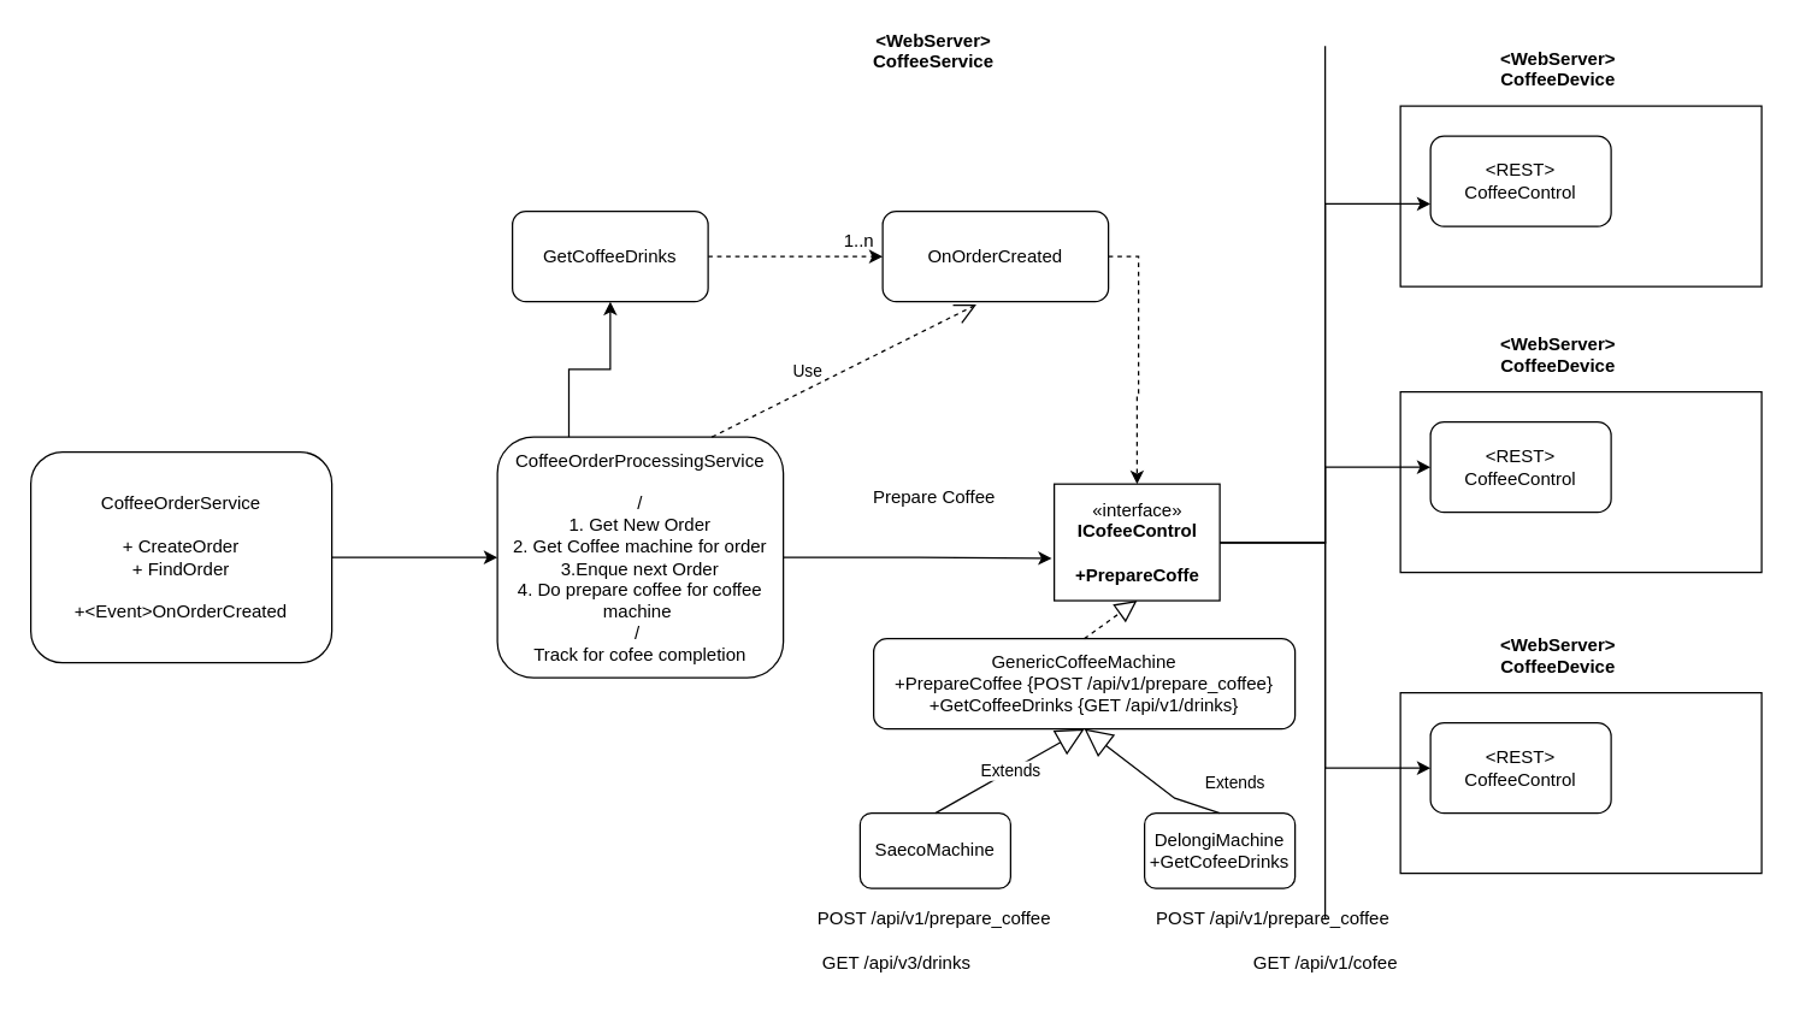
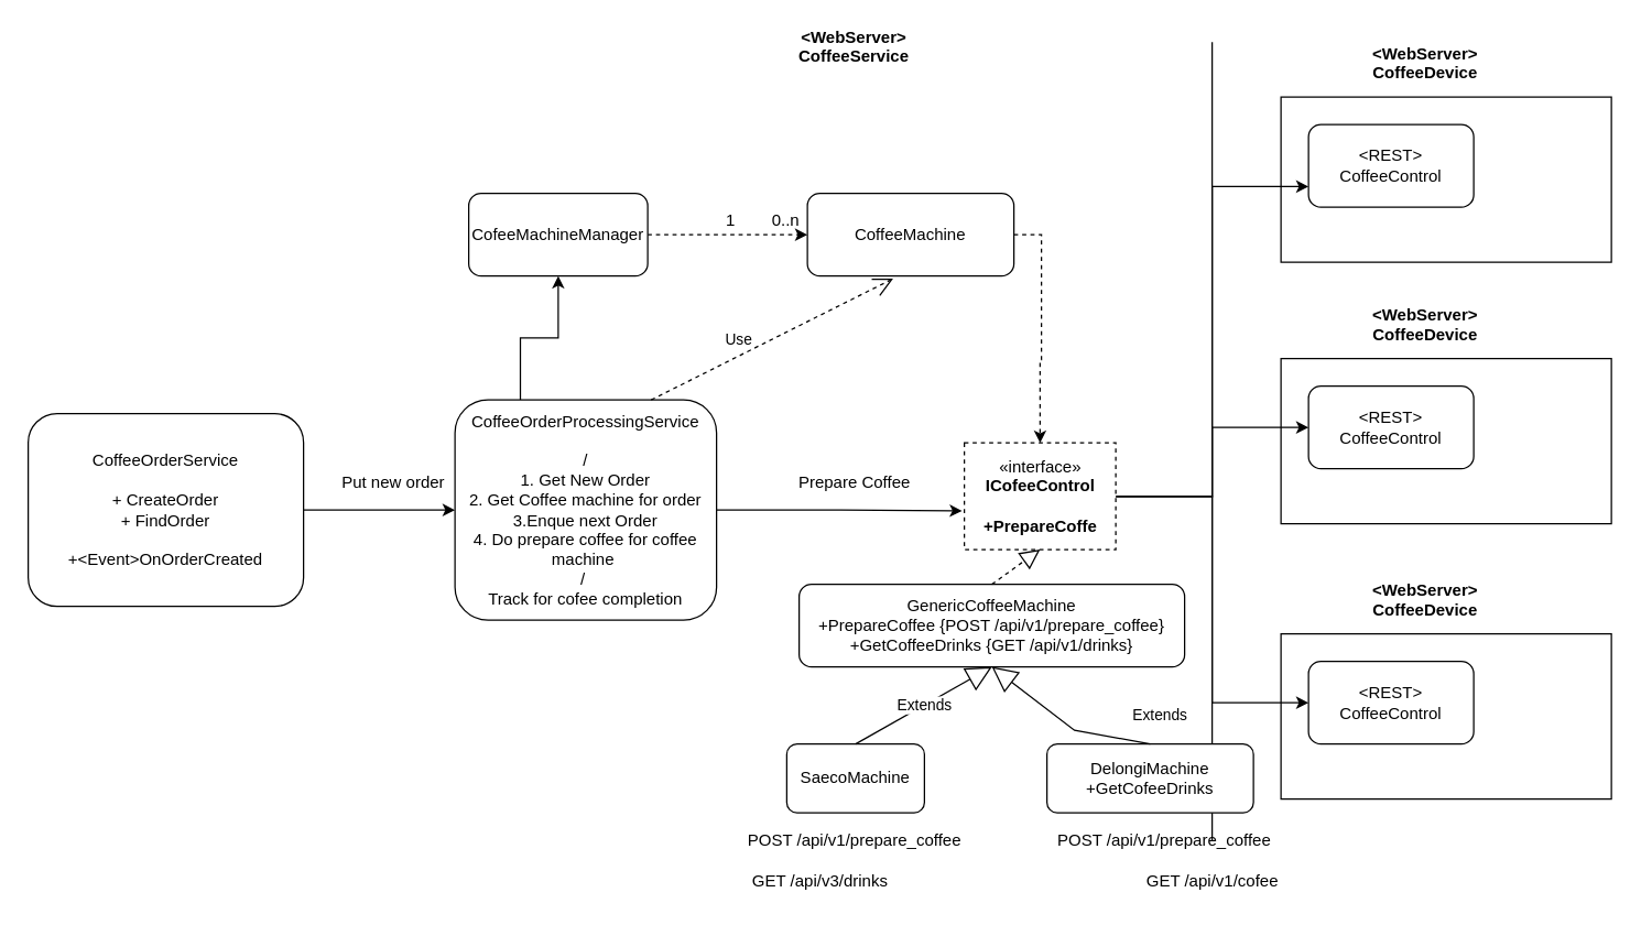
+ <mxCell id="23" value="1" style="text;html=1;align=center;verticalAlign=middle;resizable=0;points=[];autosize=1;strokeColor=none;fillColor=none;" parent="1" vertex="1"><mxGeometry x="520" y="150" width="20" height="20" as="geometry" /></mxCell>
- <mxCell id="24" value="1..n" style="text;html=1;align=center;verticalAlign=middle;resizable=0;points=[];autosize=1;strokeColor=none;fillColor=none;" parent="1" vertex="1"><mxGeometry x="550" y="150" width="40" height="20" as="geometry" /></mxCell>
+ <mxCell id="24" value="0..n" style="text;html=1;align=center;verticalAlign=middle;resizable=0;points=[];autosize=1;strokeColor=none;fillColor=none;" parent="1" vertex="1"><mxGeometry x="550" y="150" width="40" height="20" as="geometry" /></mxCell>
- <mxCell id="4" value="GetCoffeeDrinks" style="rounded=1;whiteSpace=wrap;html=1;" parent="1" vertex="1"><mxGeometry x="340" y="140" width="130" height="60" as="geometry" /></mxCell>
+ <mxCell id="4" value="CofeeMachineManager" style="rounded=1;whiteSpace=wrap;html=1;" parent="1" vertex="1"><mxGeometry x="340" y="140" width="130" height="60" as="geometry" /></mxCell>
- <mxCell id="6" value="OnOrderCreated" style="rounded=1;whiteSpace=wrap;html=1;" parent="1" vertex="1"><mxGeometry x="586" y="140" width="150" height="60" as="geometry" /></mxCell>
+ <mxCell id="6" value="CoffeeMachine" style="rounded=1;whiteSpace=wrap;html=1;" parent="1" vertex="1"><mxGeometry x="586" y="140" width="150" height="60" as="geometry" /></mxCell>
- <mxCell id="32" value="Prepare Coffee" style="text;html=1;align=center;verticalAlign=middle;resizable=0;points=[];autosize=1;strokeColor=none;fillColor=none;" parent="1" vertex="1"><mxGeometry x="570" y="320" width="100" height="20" as="geometry" /></mxCell>
+ <mxCell id="32" value="Prepare Coffee" style="text;html=1;align=center;verticalAlign=middle;resizable=0;points=[];autosize=1;strokeColor=none;fillColor=none;" parent="1" vertex="1"><mxGeometry x="570" y="340" width="100" height="20" as="geometry" /></mxCell>
+ <mxCell id="31" value="Put new order" style="text;html=1;align=center;verticalAlign=middle;resizable=0;points=[];autosize=1;strokeColor=none;fillColor=none;" parent="1" vertex="1"><mxGeometry x="240" y="340" width="90" height="20" as="geometry" /></mxCell>
- <mxCell id="20" value="«interface»&lt;br&gt;&lt;b&gt;ICofeeControl&lt;br&gt;&lt;br&gt;+PrepareCoffe&lt;br&gt;&lt;/b&gt;" style="html=1;" parent="1" vertex="1"><mxGeometry x="700" y="321.25" width="110" height="77.5" as="geometry" /></mxCell>
+ <mxCell id="20" value="«interface»&lt;br&gt;&lt;b&gt;ICofeeControl&lt;br&gt;&lt;br&gt;+PrepareCoffe&lt;br&gt;&lt;/b&gt;" style="html=1;dashed=1;" parent="1" vertex="1"><mxGeometry x="700" y="321.25" width="110" height="77.5" as="geometry" /></mxCell>
- <mxCell id="22" value="DelongiMachine&lt;br&gt;+GetCofeeDrinks" style="rounded=1;whiteSpace=wrap;html=1;" parent="1" vertex="1"><mxGeometry x="760" y="540" width="100" height="50" as="geometry" /></mxCell>
+ <mxCell id="22" value="DelongiMachine&lt;br&gt;+GetCofeeDrinks" style="rounded=1;whiteSpace=wrap;html=1;" parent="1" vertex="1"><mxGeometry x="760" y="540" width="150" height="50" as="geometry" /></mxCell>
